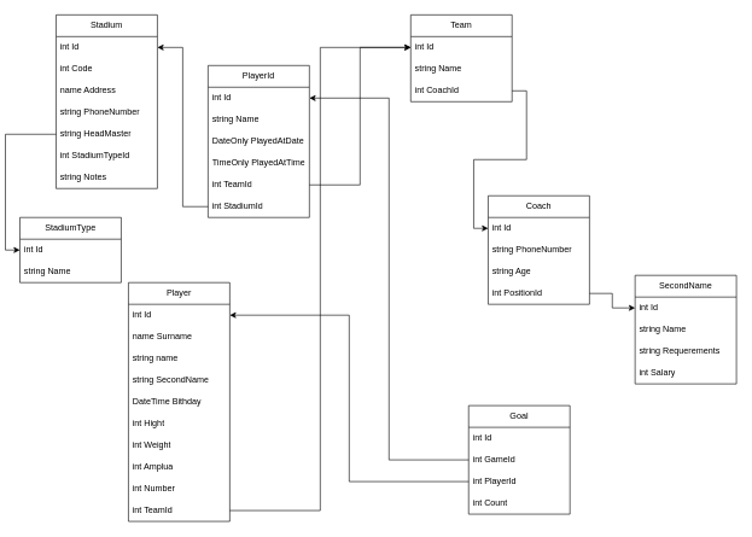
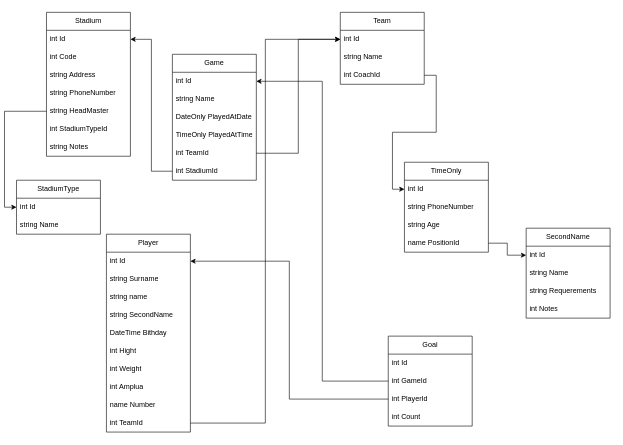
- <mxCell id="13" value="PlayerId" style="swimlane;fontStyle=0;childLayout=stackLayout;horizontal=1;startSize=30;horizontalStack=0;resizeParent=1;resizeParentMax=0;resizeLast=0;collapsible=1;marginBottom=0;whiteSpace=wrap;html=1;" vertex="1" parent="1"><mxGeometry x="280" y="90" width="140" height="210" as="geometry" /></mxCell>
+ <mxCell id="13" value="Game" style="swimlane;fontStyle=0;childLayout=stackLayout;horizontal=1;startSize=30;horizontalStack=0;resizeParent=1;resizeParentMax=0;resizeLast=0;collapsible=1;marginBottom=0;whiteSpace=wrap;html=1;" vertex="1" parent="1"><mxGeometry x="280" y="90" width="140" height="210" as="geometry" /></mxCell>
- <mxCell id="5" value="name Address" style="text;strokeColor=none;fillColor=none;align=left;verticalAlign=middle;spacingLeft=4;spacingRight=4;overflow=hidden;points=[[0,0.5],[1,0.5]];portConstraint=eastwest;rotatable=0;whiteSpace=wrap;html=1;" vertex="1" parent="2"><mxGeometry y="90" width="140" height="30" as="geometry" /></mxCell>
+ <mxCell id="5" value="string Address" style="text;strokeColor=none;fillColor=none;align=left;verticalAlign=middle;spacingLeft=4;spacingRight=4;overflow=hidden;points=[[0,0.5],[1,0.5]];portConstraint=eastwest;rotatable=0;whiteSpace=wrap;html=1;" vertex="1" parent="2"><mxGeometry y="90" width="140" height="30" as="geometry" /></mxCell>
- <mxCell id="40" value="Coach" style="swimlane;fontStyle=0;childLayout=stackLayout;horizontal=1;startSize=30;horizontalStack=0;resizeParent=1;resizeParentMax=0;resizeLast=0;collapsible=1;marginBottom=0;whiteSpace=wrap;html=1;" vertex="1" parent="1"><mxGeometry x="667" y="270" width="140" height="150" as="geometry" /></mxCell>
+ <mxCell id="40" value="TimeOnly" style="swimlane;fontStyle=0;childLayout=stackLayout;horizontal=1;startSize=30;horizontalStack=0;resizeParent=1;resizeParentMax=0;resizeLast=0;collapsible=1;marginBottom=0;whiteSpace=wrap;html=1;" vertex="1" parent="1"><mxGeometry x="667" y="270" width="140" height="150" as="geometry" /></mxCell>
- <mxCell id="44" value="int PositionId" style="text;strokeColor=none;fillColor=none;align=left;verticalAlign=middle;spacingLeft=4;spacingRight=4;overflow=hidden;points=[[0,0.5],[1,0.5]];portConstraint=eastwest;rotatable=0;whiteSpace=wrap;html=1;" vertex="1" parent="40"><mxGeometry y="120" width="140" height="30" as="geometry" /></mxCell>
+ <mxCell id="44" value="name PositionId" style="text;strokeColor=none;fillColor=none;align=left;verticalAlign=middle;spacingLeft=4;spacingRight=4;overflow=hidden;points=[[0,0.5],[1,0.5]];portConstraint=eastwest;rotatable=0;whiteSpace=wrap;html=1;" vertex="1" parent="40"><mxGeometry y="120" width="140" height="30" as="geometry" /></mxCell>
- <mxCell id="26" value="name Surname" style="text;strokeColor=none;fillColor=none;align=left;verticalAlign=middle;spacingLeft=4;spacingRight=4;overflow=hidden;points=[[0,0.5],[1,0.5]];portConstraint=eastwest;rotatable=0;whiteSpace=wrap;html=1;" vertex="1" parent="24"><mxGeometry y="60" width="140" height="30" as="geometry" /></mxCell>
+ <mxCell id="26" value="string Surname" style="text;strokeColor=none;fillColor=none;align=left;verticalAlign=middle;spacingLeft=4;spacingRight=4;overflow=hidden;points=[[0,0.5],[1,0.5]];portConstraint=eastwest;rotatable=0;whiteSpace=wrap;html=1;" vertex="1" parent="24"><mxGeometry y="60" width="140" height="30" as="geometry" /></mxCell>
- <mxCell id="39" value="int Salary" style="text;strokeColor=none;fillColor=none;align=left;verticalAlign=middle;spacingLeft=4;spacingRight=4;overflow=hidden;points=[[0,0.5],[1,0.5]];portConstraint=eastwest;rotatable=0;whiteSpace=wrap;html=1;" vertex="1" parent="35"><mxGeometry y="120" width="140" height="30" as="geometry" /></mxCell>
+ <mxCell id="39" value="int Notes" style="text;strokeColor=none;fillColor=none;align=left;verticalAlign=middle;spacingLeft=4;spacingRight=4;overflow=hidden;points=[[0,0.5],[1,0.5]];portConstraint=eastwest;rotatable=0;whiteSpace=wrap;html=1;" vertex="1" parent="35"><mxGeometry y="120" width="140" height="30" as="geometry" /></mxCell>
- <mxCell id="33" value="int Number" style="text;strokeColor=none;fillColor=none;align=left;verticalAlign=middle;spacingLeft=4;spacingRight=4;overflow=hidden;points=[[0,0.5],[1,0.5]];portConstraint=eastwest;rotatable=0;whiteSpace=wrap;html=1;" vertex="1" parent="24"><mxGeometry y="270" width="140" height="30" as="geometry" /></mxCell>
+ <mxCell id="33" value="name Number" style="text;strokeColor=none;fillColor=none;align=left;verticalAlign=middle;spacingLeft=4;spacingRight=4;overflow=hidden;points=[[0,0.5],[1,0.5]];portConstraint=eastwest;rotatable=0;whiteSpace=wrap;html=1;" vertex="1" parent="24"><mxGeometry y="270" width="140" height="30" as="geometry" /></mxCell>
